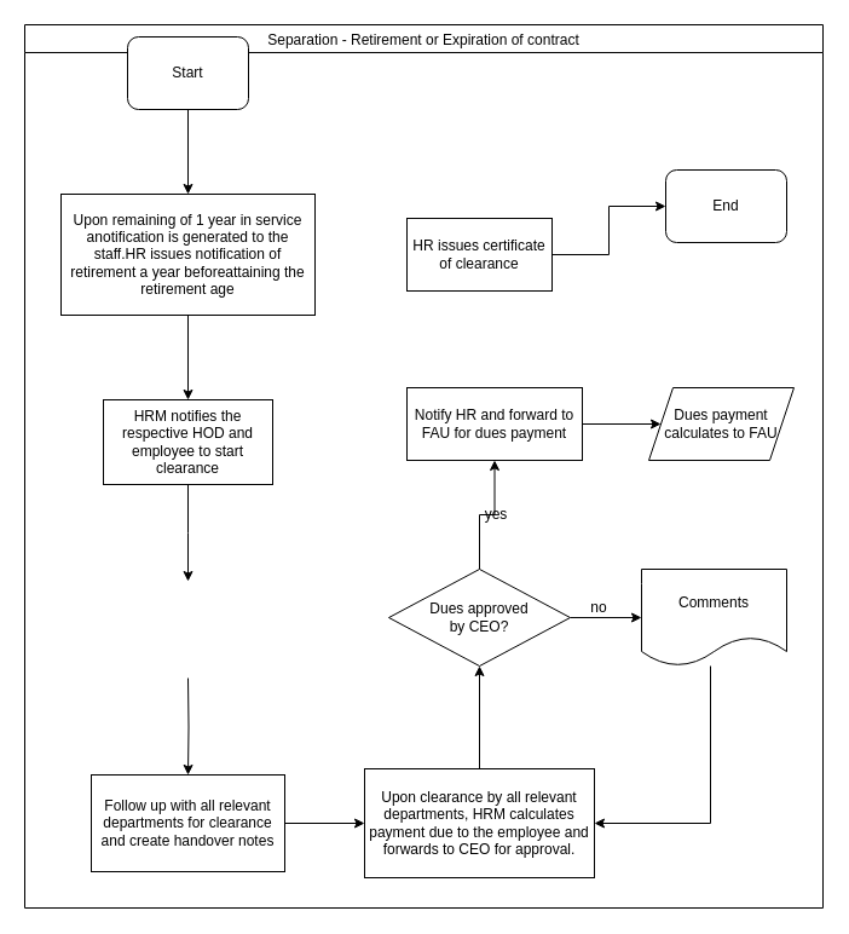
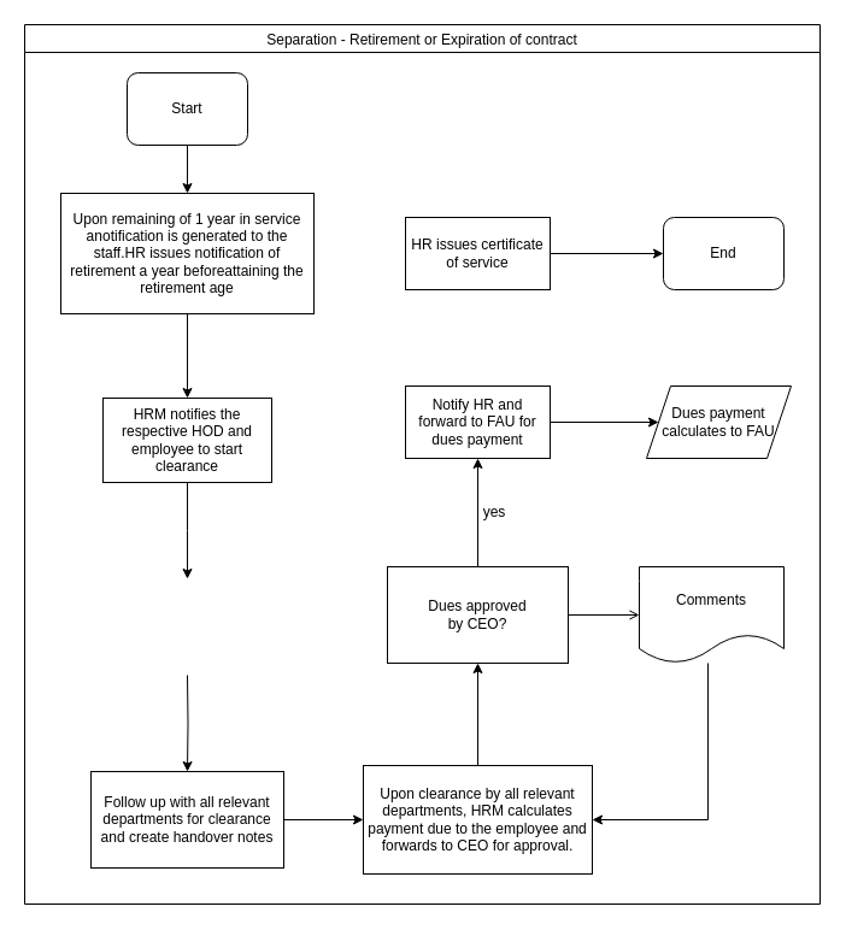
- <mxCell id="3" value="Start" style="rounded=1;whiteSpace=wrap;html=1;" vertex="1" parent="2"><mxGeometry x="85" y="10" width="100" height="60" as="geometry" /></mxCell>
+ <mxCell id="3" value="Start" style="rounded=1;whiteSpace=wrap;html=1;" vertex="1" parent="2"><mxGeometry x="85" y="40" width="100" height="60" as="geometry" /></mxCell>
- <mxCell id="24" value="End" style="rounded=1;whiteSpace=wrap;html=1;" vertex="1" parent="2"><mxGeometry x="530" y="120" width="100" height="60" as="geometry" /></mxCell>
+ <mxCell id="24" value="End" style="rounded=1;whiteSpace=wrap;html=1;" vertex="1" parent="2"><mxGeometry x="530" y="160" width="100" height="60" as="geometry" /></mxCell>
- <mxCell id="23" value="HR issues certificate of clearance" style="whiteSpace=wrap;html=1;rounded=0;" vertex="1" parent="2"><mxGeometry x="316" y="160" width="120" height="60" as="geometry" /></mxCell>
+ <mxCell id="23" value="HR issues certificate of service" style="whiteSpace=wrap;html=1;rounded=0;" vertex="1" parent="2"><mxGeometry x="316" y="160" width="120" height="60" as="geometry" /></mxCell>
- <mxCell id="20" value="Notify HR and forward to FAU for dues payment" style="whiteSpace=wrap;html=1;rounded=0;" vertex="1" parent="2"><mxGeometry x="316" y="300" width="145" height="60" as="geometry" /></mxCell>
+ <mxCell id="20" value="Notify HR and forward to FAU for dues payment" style="whiteSpace=wrap;html=1;rounded=0;" vertex="1" parent="2"><mxGeometry x="316" y="300" width="120" height="60" as="geometry" /></mxCell>
- <mxCell id="26" value="no" style="text;html=1;strokeColor=none;fillColor=none;align=center;verticalAlign=middle;whiteSpace=wrap;rounded=0;" vertex="1" parent="1"><mxGeometry x="475" y="492" width="40" height="20" as="geometry" /></mxCell>
- <mxCell id="16" value="&lt;div&gt;Dues approved&lt;/div&gt;&lt;div&gt; by CEO?&lt;/div&gt;" style="rhombus;whiteSpace=wrap;html=1;rounded=0;" vertex="1" parent="2"><mxGeometry x="301" y="450" width="150" height="80" as="geometry" /></mxCell>
+ <mxCell id="16" value="&lt;div&gt;Dues approved&lt;/div&gt;&lt;div&gt; by CEO?&lt;/div&gt;" style="whiteSpace=wrap;html=1;rounded=0;" vertex="1" parent="2"><mxGeometry x="301" y="450" width="150" height="80" as="geometry" /></mxCell>
- <mxCell id="14" value="" style="edgeStyle=orthogonalEdgeStyle;rounded=0;orthogonalLoop=1;jettySize=auto;html=1;" edge="1" parent="2" source="16" target="18"><mxGeometry relative="1" as="geometry" /></mxCell>
+ <mxCell id="14" value="" style="edgeStyle=orthogonalEdgeStyle;rounded=0;orthogonalLoop=1;jettySize=auto;html=1;endArrow=open;" edge="1" parent="2" source="16" target="18"><mxGeometry relative="1" as="geometry" /></mxCell>
